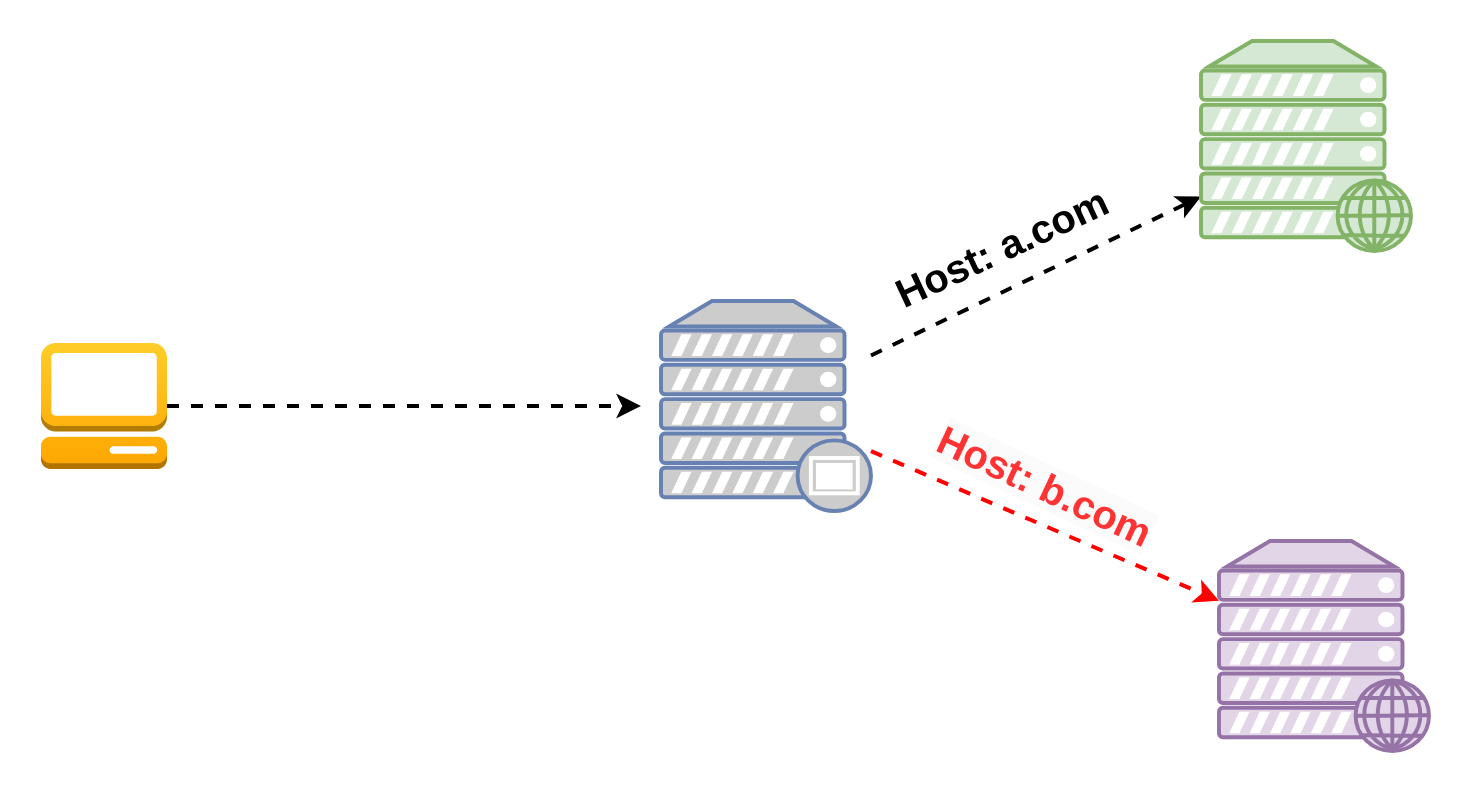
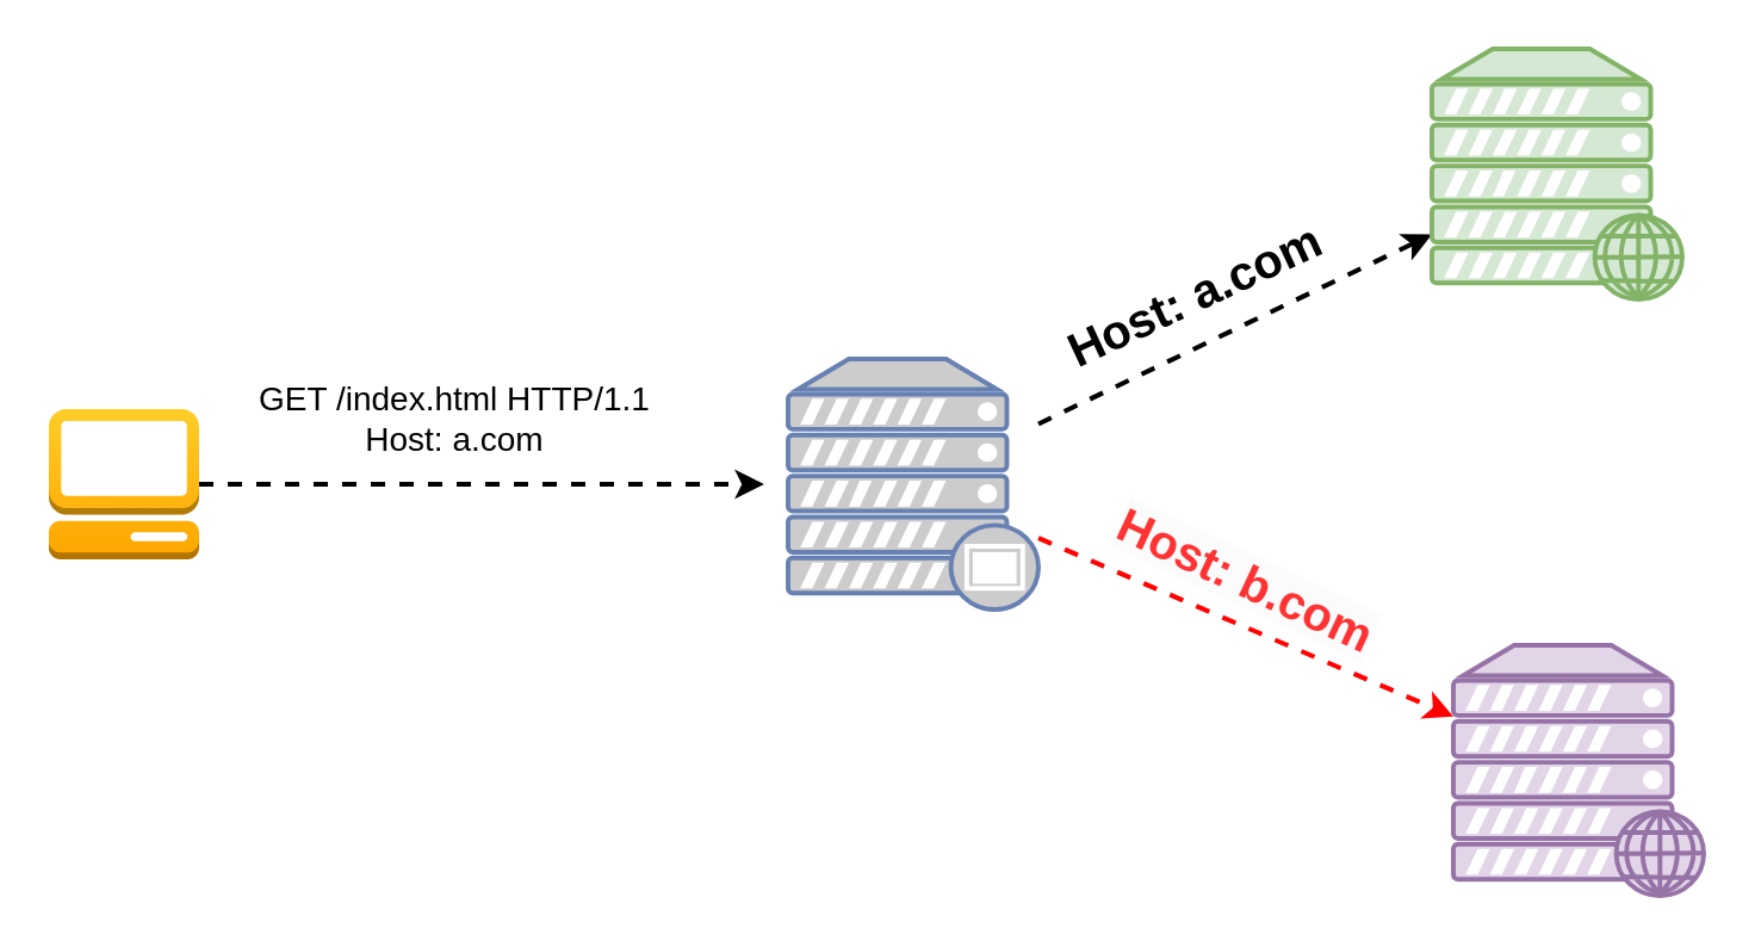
+ <mxCell id="11" value="&lt;font style=&quot;font-size: 14px;&quot;&gt;GET /index.html HTTP/1.1&lt;br&gt;Host: a.com&lt;/font&gt;" style="text;html=1;align=center;verticalAlign=middle;resizable=0;points=[];autosize=1;strokeColor=none;fillColor=none;" vertex="1" parent="1"><mxGeometry x="95" y="150" width="190" height="50" as="geometry" /></mxCell>
